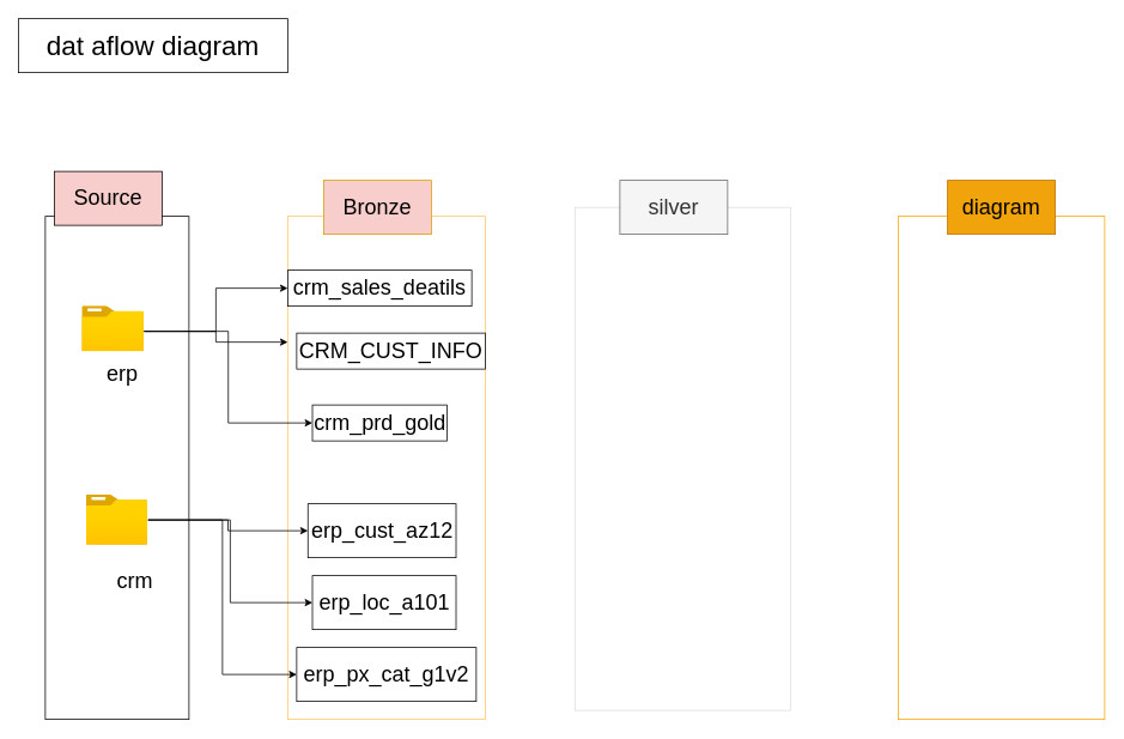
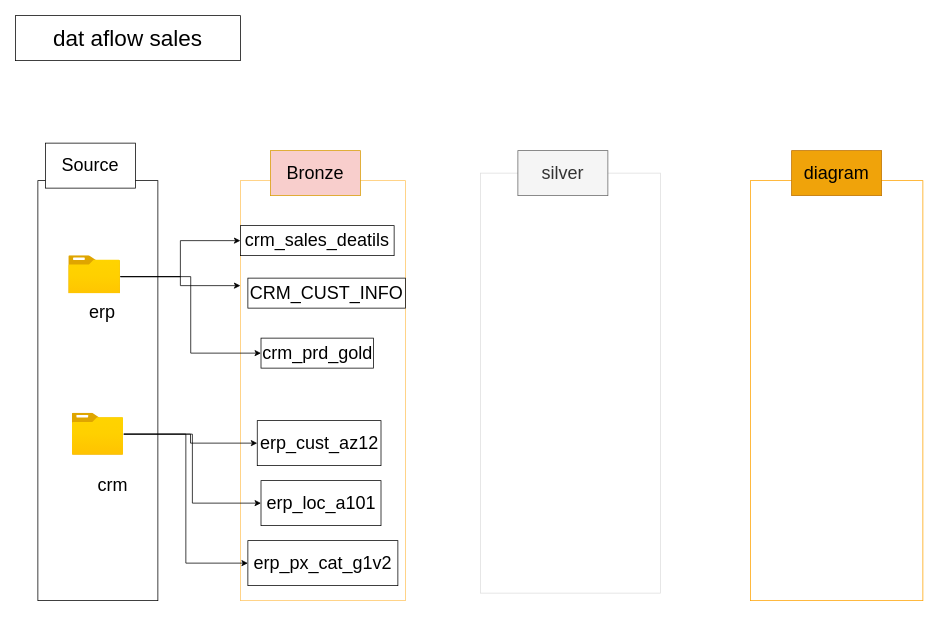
- <mxCell id="5" value="dat aflow diagram" style="rounded=0;whiteSpace=wrap;html=1;fontSize=30;" vertex="1" parent="1"><mxGeometry x="20" y="20" width="300" height="60" as="geometry" /></mxCell>
+ <mxCell id="5" value="dat aflow sales" style="rounded=0;whiteSpace=wrap;html=1;fontSize=30;" vertex="1" parent="1"><mxGeometry x="20" y="20" width="300" height="60" as="geometry" /></mxCell>
- <mxCell id="6" value="Source" style="rounded=0;whiteSpace=wrap;html=1;fontSize=24;fillColor=#f8cecc;" vertex="1" parent="1"><mxGeometry x="60" y="190" width="120" height="60" as="geometry" /></mxCell>
+ <mxCell id="6" value="Source" style="rounded=0;whiteSpace=wrap;html=1;fontSize=24;" vertex="1" parent="1"><mxGeometry x="60" y="190" width="120" height="60" as="geometry" /></mxCell>
